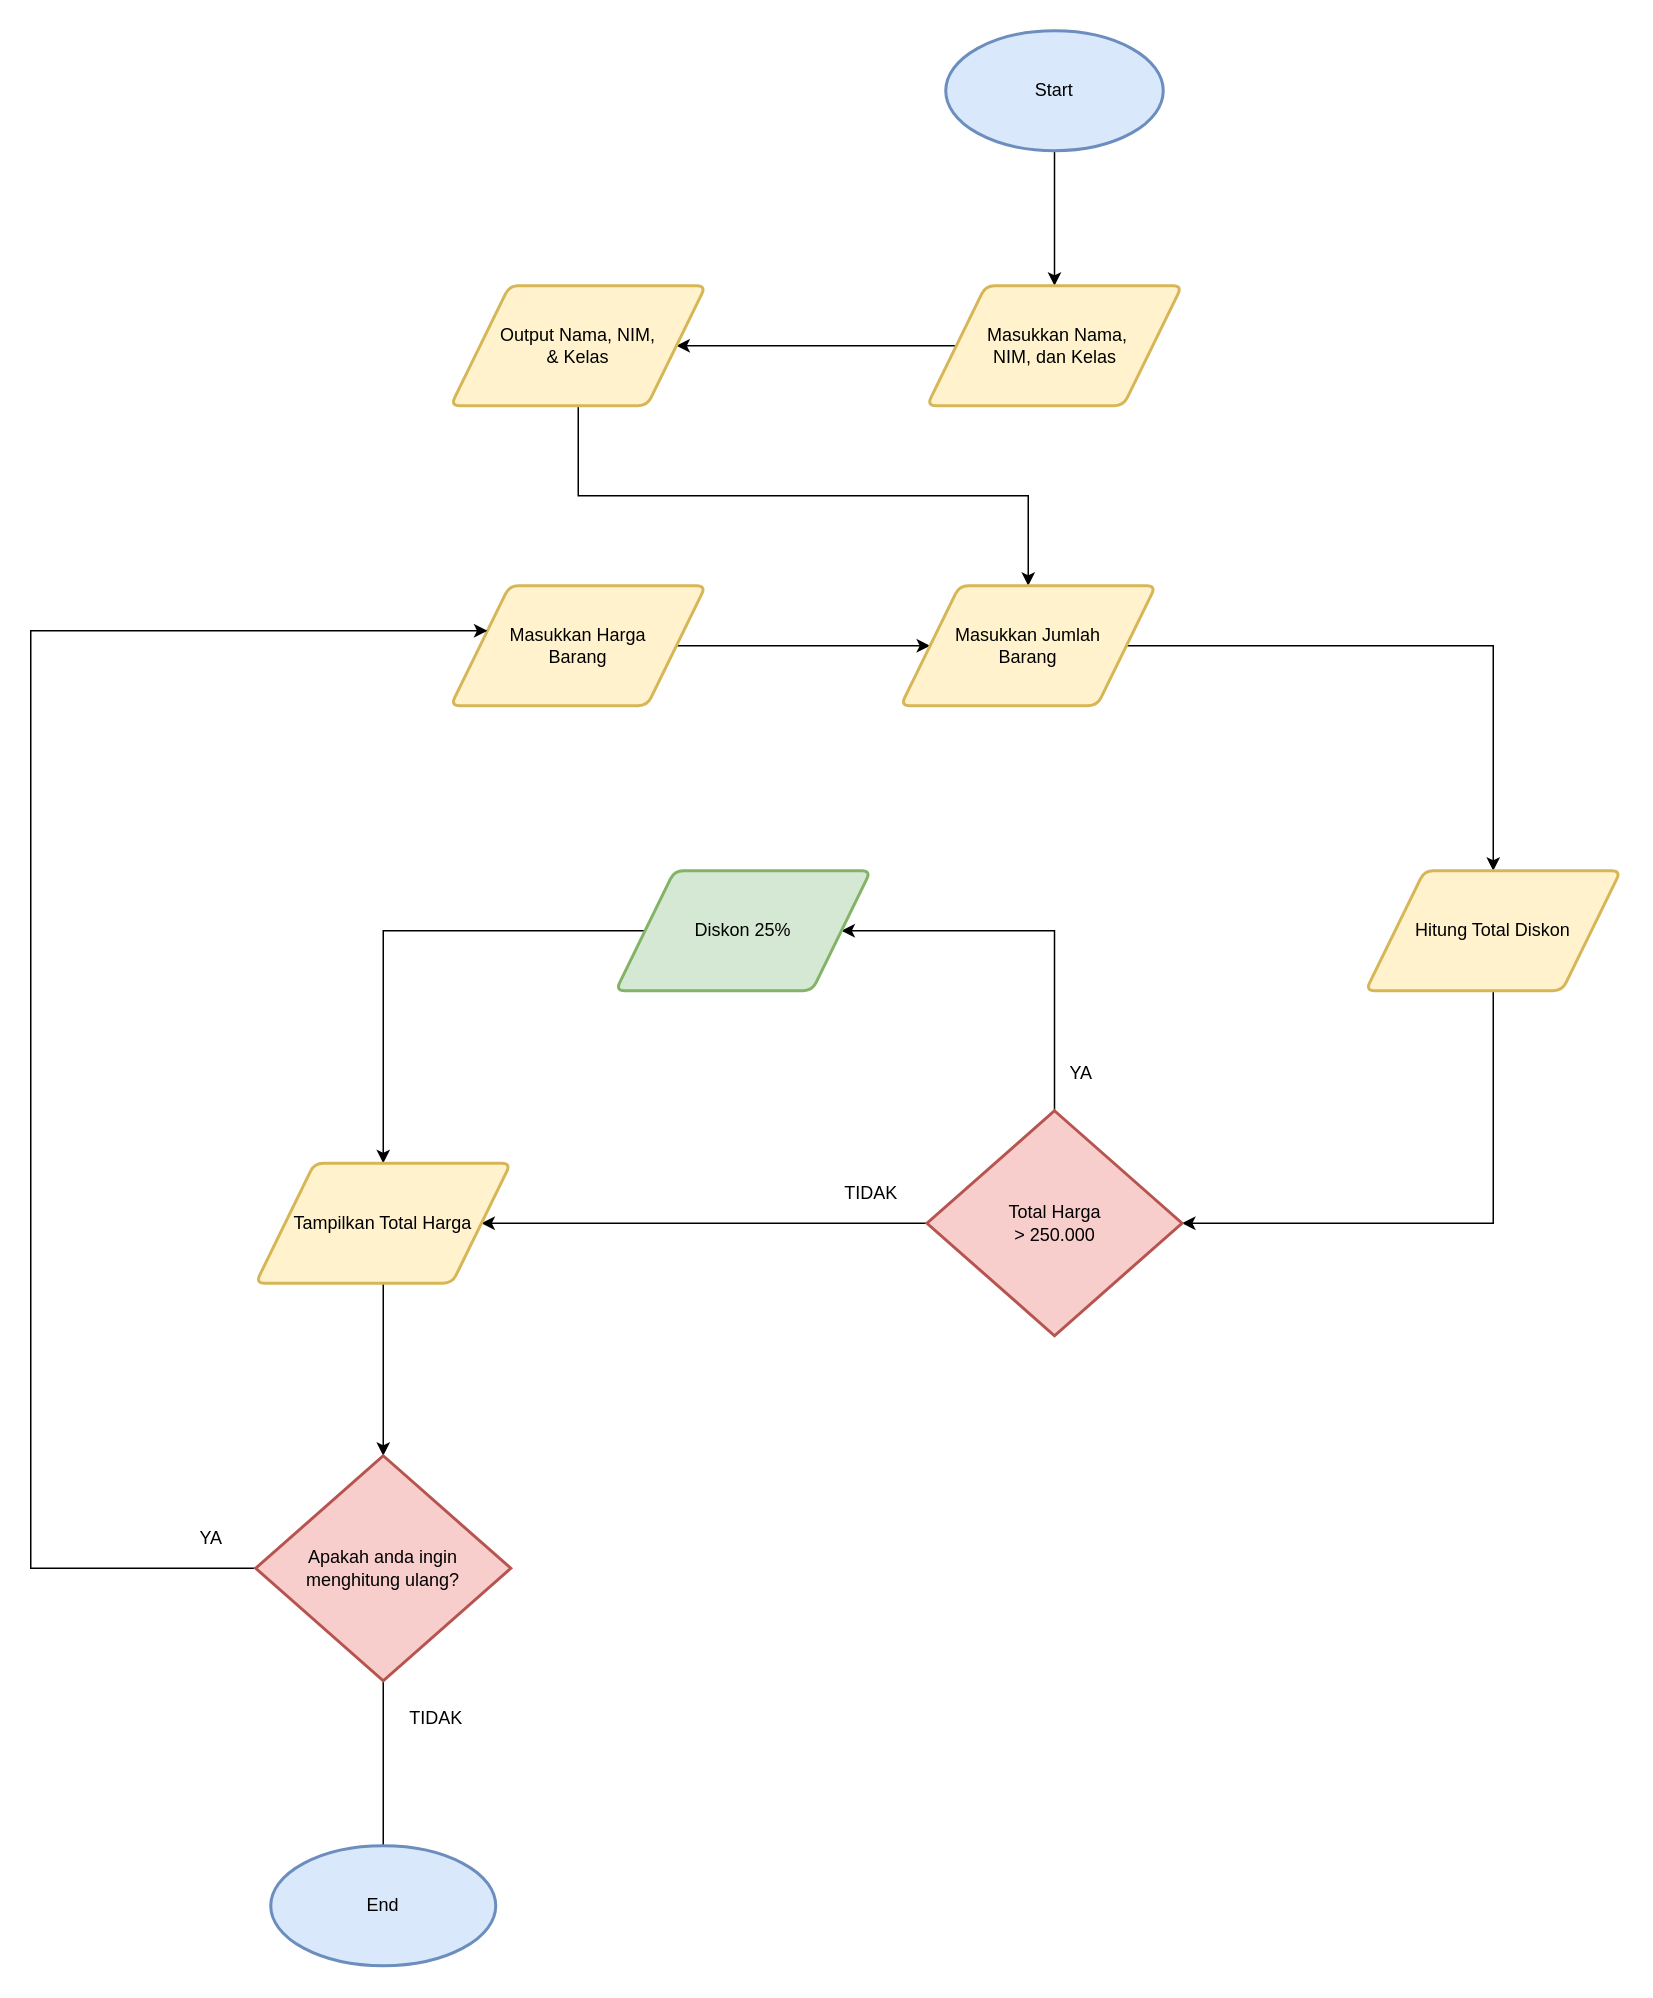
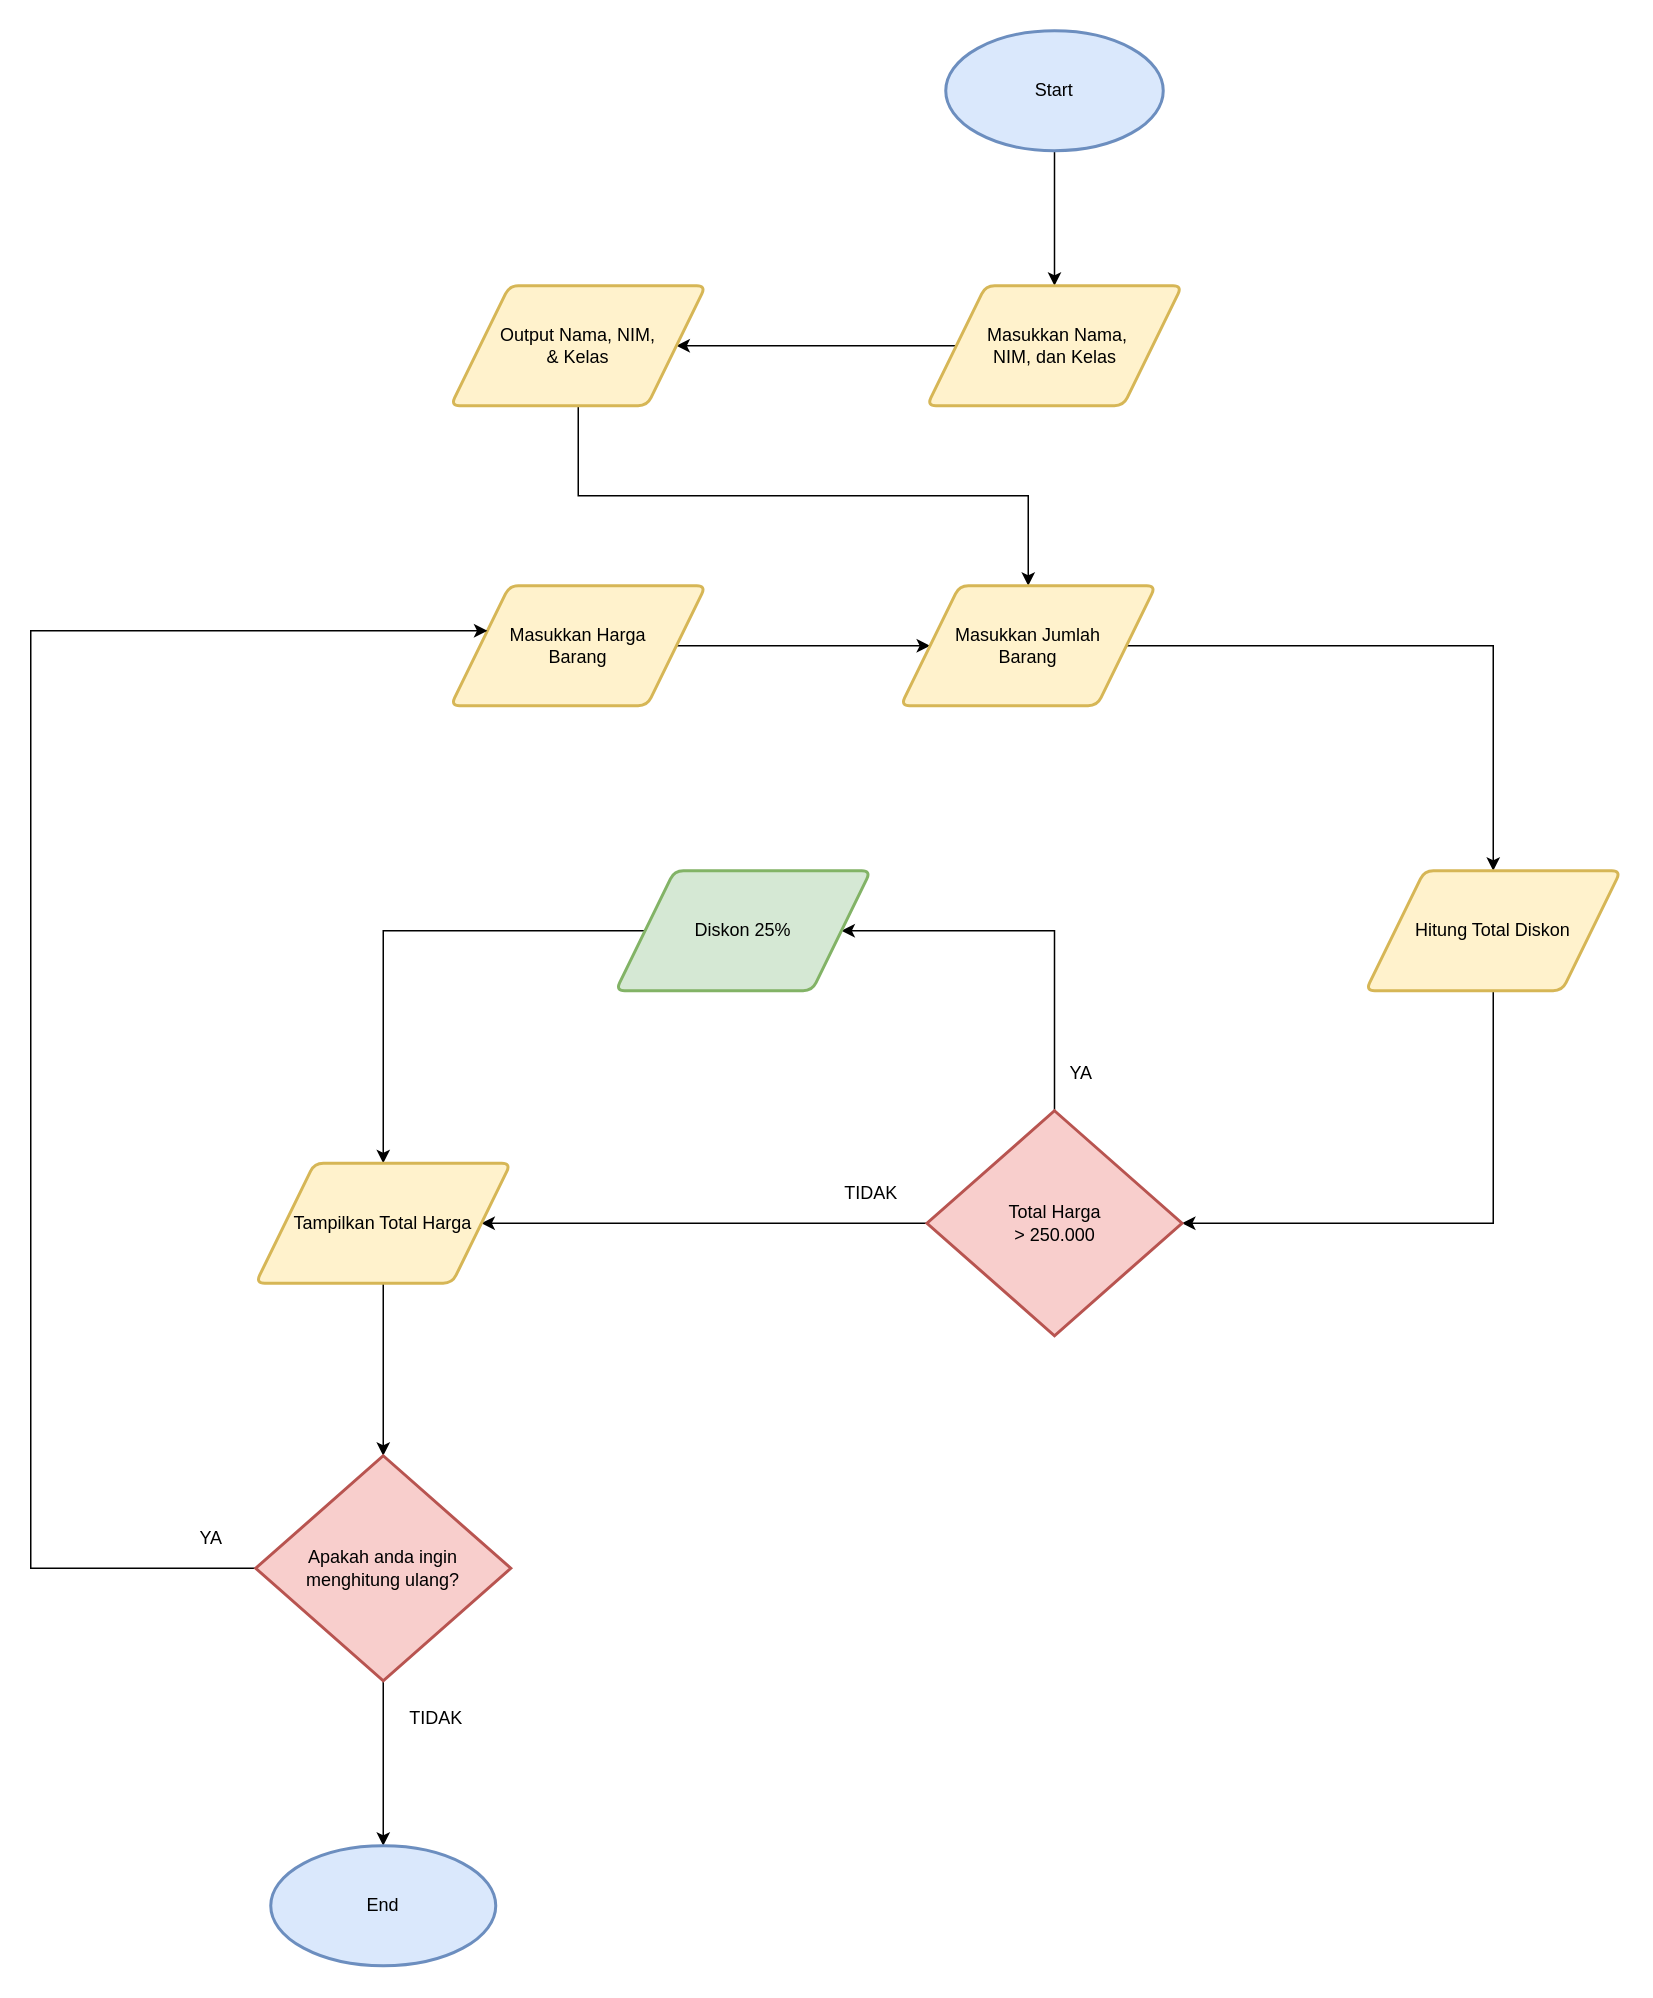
- <mxCell id="24" style="edgeStyle=orthogonalEdgeStyle;rounded=0;orthogonalLoop=1;jettySize=auto;html=1;exitX=0.5;exitY=1;exitDx=0;exitDy=0;exitPerimeter=0;endArrow=none;" edge="1" parent="1" source="25" target="27"><mxGeometry relative="1" as="geometry" /></mxCell>
+ <mxCell id="24" style="edgeStyle=orthogonalEdgeStyle;rounded=0;orthogonalLoop=1;jettySize=auto;html=1;exitX=0.5;exitY=1;exitDx=0;exitDy=0;exitPerimeter=0;" edge="1" parent="1" source="25" target="27"><mxGeometry relative="1" as="geometry" /></mxCell>
